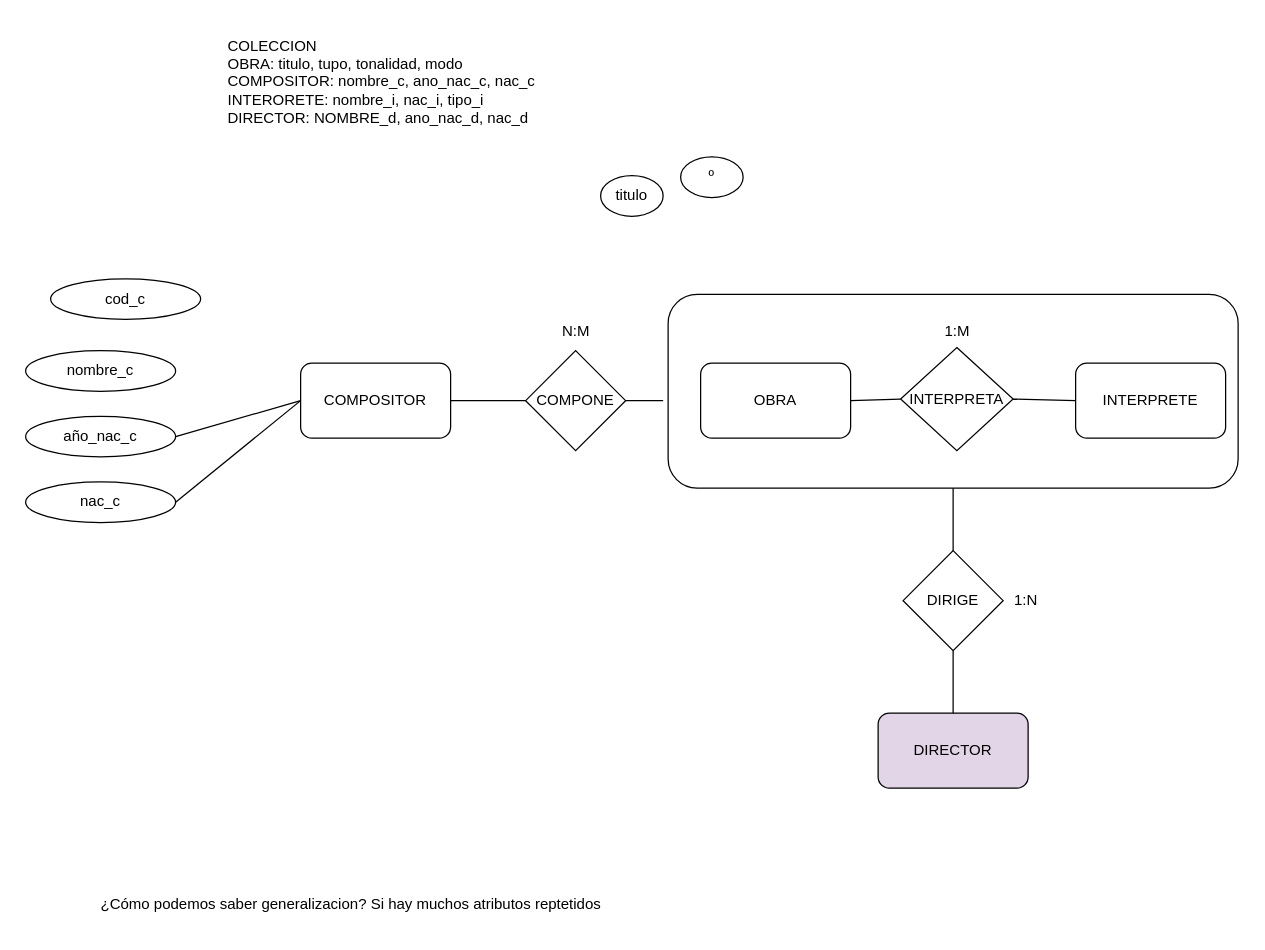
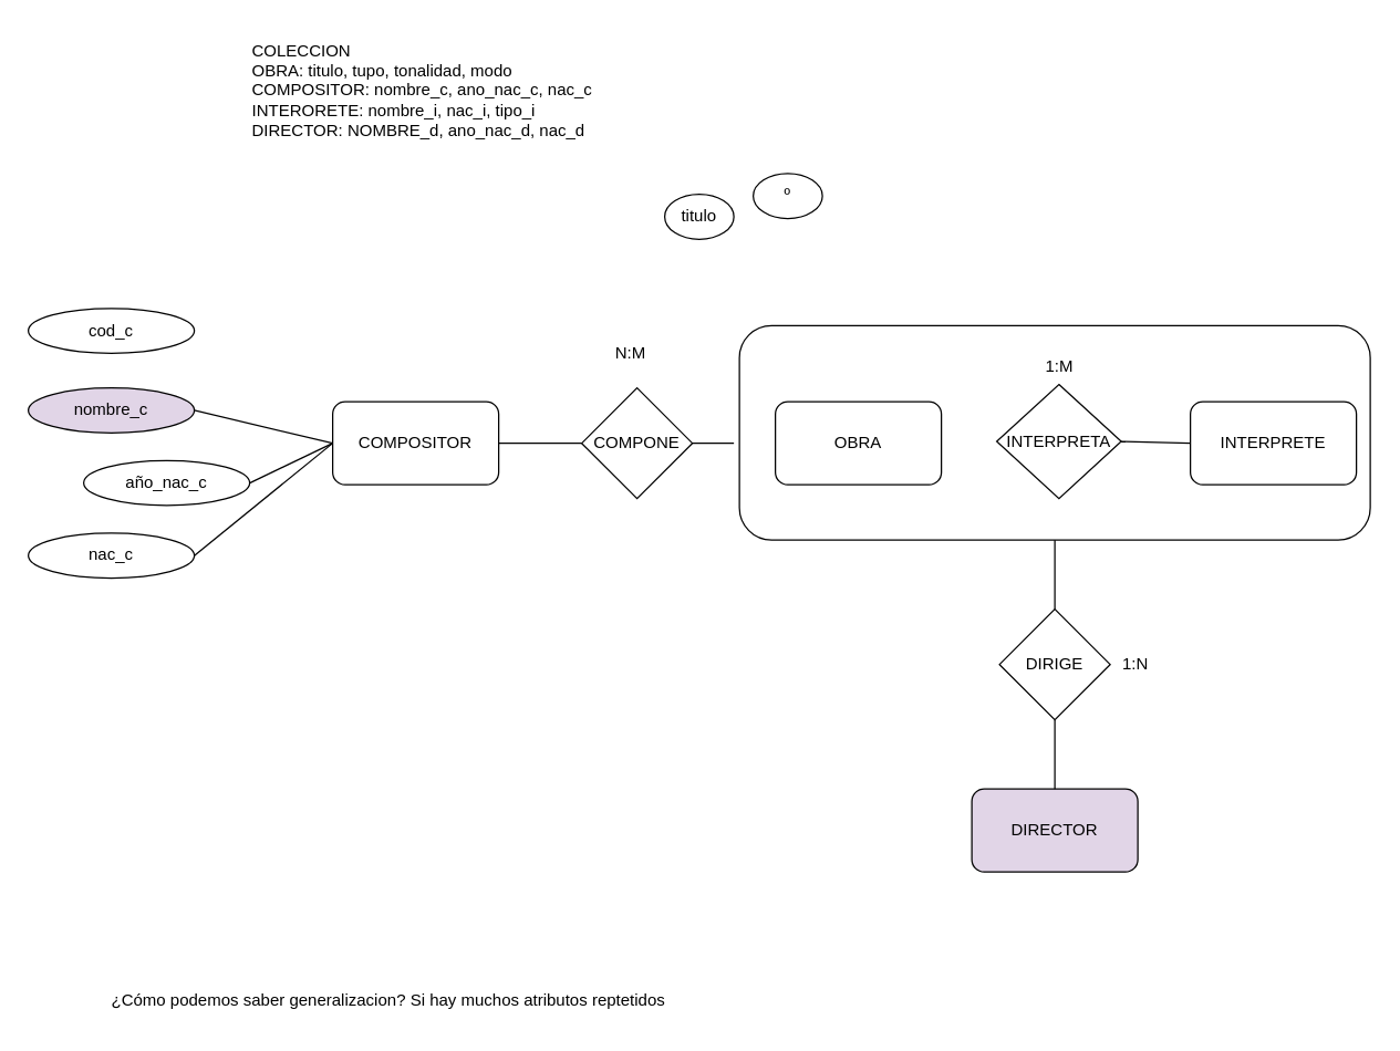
- <mxCell id="20" value="cod_c" style="ellipse;whiteSpace=wrap;html=1;" vertex="1" parent="1"><mxGeometry x="40" y="222.5" width="120" height="32.5" as="geometry" /></mxCell>
+ <mxCell id="20" value="cod_c" style="ellipse;whiteSpace=wrap;html=1;" vertex="1" parent="1"><mxGeometry x="20" y="222.5" width="120" height="32.5" as="geometry" /></mxCell>
- <mxCell id="17" value="N:M" style="text;html=1;align=center;verticalAlign=middle;resizable=0;points=[];autosize=1;strokeColor=none;fillColor=none;" vertex="1" parent="1"><mxGeometry x="435" y="250" width="50" height="30" as="geometry" /></mxCell>
+ <mxCell id="17" value="N:M" style="text;html=1;align=center;verticalAlign=middle;resizable=0;points=[];autosize=1;strokeColor=none;fillColor=none;" vertex="1" parent="1"><mxGeometry x="430" y="240" width="50" height="30" as="geometry" /></mxCell>
- <mxCell id="23" value="nombre_c" style="ellipse;whiteSpace=wrap;html=1;" vertex="1" parent="1"><mxGeometry x="20" y="280" width="120" height="32.5" as="geometry" /></mxCell>
+ <mxCell id="23" value="nombre_c" style="ellipse;whiteSpace=wrap;html=1;fillColor=#e1d5e7;" vertex="1" parent="1"><mxGeometry x="20" y="280" width="120" height="32.5" as="geometry" /></mxCell>
+ <mxCell id="22" style="edgeStyle=none;rounded=0;orthogonalLoop=1;jettySize=auto;html=1;exitX=1;exitY=0.5;exitDx=0;exitDy=0;entryX=0;entryY=0.5;entryDx=0;entryDy=0;endArrow=none;endFill=0;" edge="1" parent="1" source="23" target="12"><mxGeometry relative="1" as="geometry" /></mxCell>
- <mxCell id="4" style="edgeStyle=none;rounded=0;orthogonalLoop=1;jettySize=auto;html=1;exitX=1;exitY=0.5;exitDx=0;exitDy=0;entryX=0;entryY=0.5;entryDx=0;entryDy=0;endArrow=none;endFill=0;" edge="1" parent="1" source="5" target="3"><mxGeometry relative="1" as="geometry" /></mxCell>
- <mxCell id="25" value="año_nac_c" style="ellipse;whiteSpace=wrap;html=1;" vertex="1" parent="1"><mxGeometry x="20" y="332.5" width="120" height="32.5" as="geometry" /></mxCell>
+ <mxCell id="25" value="año_nac_c" style="ellipse;whiteSpace=wrap;html=1;" vertex="1" parent="1"><mxGeometry x="60" y="332.5" width="120" height="32.5" as="geometry" /></mxCell>
